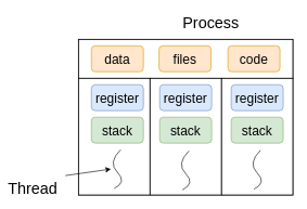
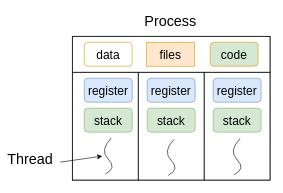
- <mxCell id="21" value="Process" style="text;html=1;strokeColor=none;fillColor=none;align=center;verticalAlign=middle;whiteSpace=wrap;rounded=0;fontSize=24;" parent="1" vertex="1"><mxGeometry x="294" y="20" width="60" height="30" as="geometry" /></mxCell>
+ <mxCell id="21" value="Process" style="text;html=1;strokeColor=none;fillColor=none;align=center;verticalAlign=middle;whiteSpace=wrap;rounded=0;fontSize=24;" parent="1" vertex="1"><mxGeometry x="254" y="20" width="60" height="30" as="geometry" /></mxCell>
- <mxCell id="6" value="data" style="rounded=1;whiteSpace=wrap;html=1;fillColor=#ffe6cc;strokeColor=#d79b00;fontSize=20;" parent="1" vertex="1"><mxGeometry x="140" y="70" width="80" height="40" as="geometry" /></mxCell>
+ <mxCell id="6" value="data" style="rounded=1;whiteSpace=wrap;html=1;fillColor=#ffffff;strokeColor=#d79b00;fontSize=20;" parent="1" vertex="1"><mxGeometry x="140" y="70" width="80" height="40" as="geometry" /></mxCell>
- <mxCell id="7" value="files" style="rounded=1;whiteSpace=wrap;html=1;fillColor=#ffe6cc;strokeColor=#d79b00;fontSize=20;" parent="1" vertex="1"><mxGeometry x="244" y="70" width="80" height="40" as="geometry" /></mxCell>
+ <mxCell id="7" value="files" style="whiteSpace=wrap;html=1;fillColor=#ffe6cc;strokeColor=#d79b00;fontSize=20;rounded=0;" parent="1" vertex="1"><mxGeometry x="244" y="70" width="80" height="40" as="geometry" /></mxCell>
- <mxCell id="9" value="code" style="rounded=1;whiteSpace=wrap;html=1;fillColor=#ffe6cc;strokeColor=#d79b00;fontSize=20;" parent="1" vertex="1"><mxGeometry x="350" y="70" width="80" height="40" as="geometry" /></mxCell>
+ <mxCell id="9" value="code" style="rounded=1;whiteSpace=wrap;html=1;fillColor=#d5e8d4;strokeColor=#d79b00;fontSize=20;" parent="1" vertex="1"><mxGeometry x="350" y="70" width="80" height="40" as="geometry" /></mxCell>
- <mxCell id="20" value="Thread" style="text;html=1;strokeColor=none;fillColor=none;align=center;verticalAlign=middle;whiteSpace=wrap;rounded=0;fontSize=24;" parent="1" vertex="1"><mxGeometry x="20" y="275" width="60" height="30" as="geometry" /></mxCell>
+ <mxCell id="20" value="Thread" style="text;html=1;strokeColor=none;fillColor=none;align=center;verticalAlign=middle;whiteSpace=wrap;rounded=0;fontSize=24;" parent="1" vertex="1"><mxGeometry x="20" y="250" width="60" height="30" as="geometry" /></mxCell>
